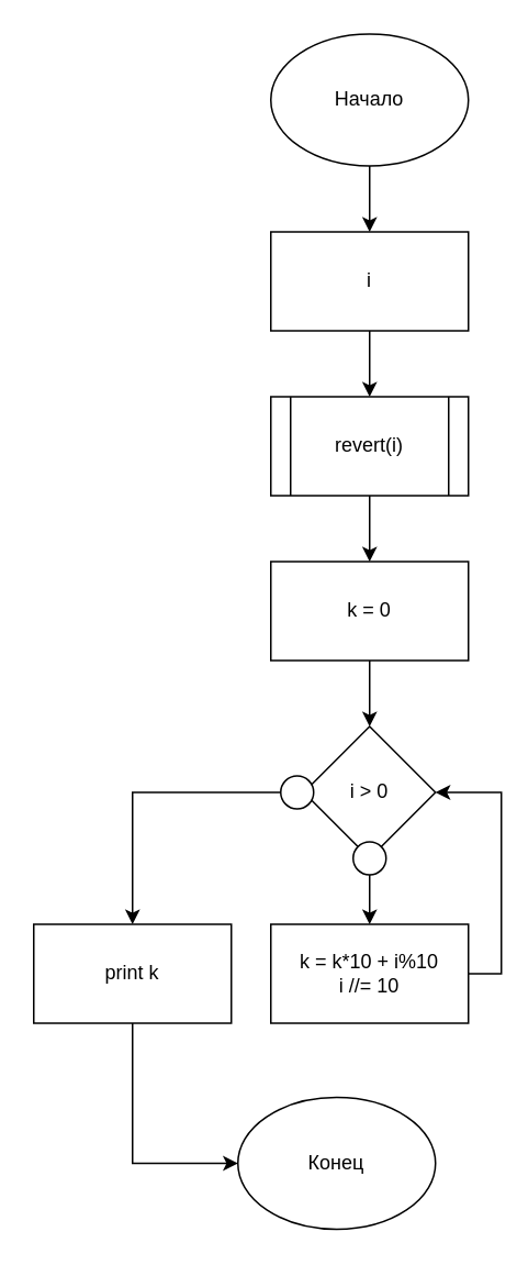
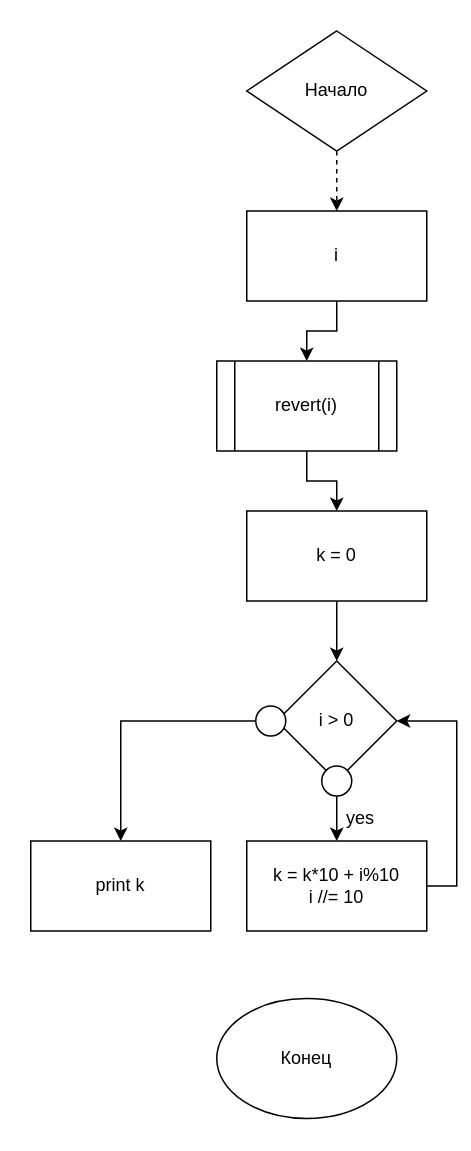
- <mxCell id="3" value="Начало" style="ellipse;whiteSpace=wrap;html=1;" vertex="1" parent="1"><mxGeometry x="164" width="120" height="80" as="geometry" y="20" /></mxCell>
+ <mxCell id="3" value="Начало" style="rhombus;whiteSpace=wrap;html=1;" vertex="1" parent="1"><mxGeometry x="164" width="120" height="80" as="geometry" y="20" /></mxCell>
- <mxCell id="2" value="" style="edgeStyle=orthogonalEdgeStyle;rounded=0;orthogonalLoop=1;jettySize=auto;html=1;" edge="1" parent="1" source="3" target="5"><mxGeometry relative="1" as="geometry" /></mxCell>
+ <mxCell id="2" value="" style="edgeStyle=orthogonalEdgeStyle;rounded=0;orthogonalLoop=1;jettySize=auto;html=1;dashed=1;" edge="1" parent="1" source="3" target="5"><mxGeometry relative="1" as="geometry" /></mxCell>
- <mxCell id="7" value="revert(i)" style="shape=process;whiteSpace=wrap;html=1;backgroundOutline=1;" vertex="1" parent="1"><mxGeometry x="164" y="240" width="120" height="60" as="geometry" /></mxCell>
+ <mxCell id="7" value="revert(i)" style="shape=process;whiteSpace=wrap;html=1;backgroundOutline=1;" vertex="1" parent="1"><mxGeometry x="144" y="240" width="120" height="60" as="geometry" /></mxCell>
+ <mxCell id="17" value="yes" style="text;html=1;strokeColor=none;fillColor=none;align=center;verticalAlign=middle;whiteSpace=wrap;rounded=0;" vertex="1" parent="1"><mxGeometry x="210" y="530" width="60" height="30" as="geometry" /></mxCell>
- <mxCell id="18" style="edgeStyle=orthogonalEdgeStyle;rounded=0;orthogonalLoop=1;jettySize=auto;html=1;entryX=0;entryY=0.5;entryDx=0;entryDy=0;exitX=0.5;exitY=1;exitDx=0;exitDy=0;" edge="1" parent="1" source="19" target="20"><mxGeometry relative="1" as="geometry" /></mxCell>
